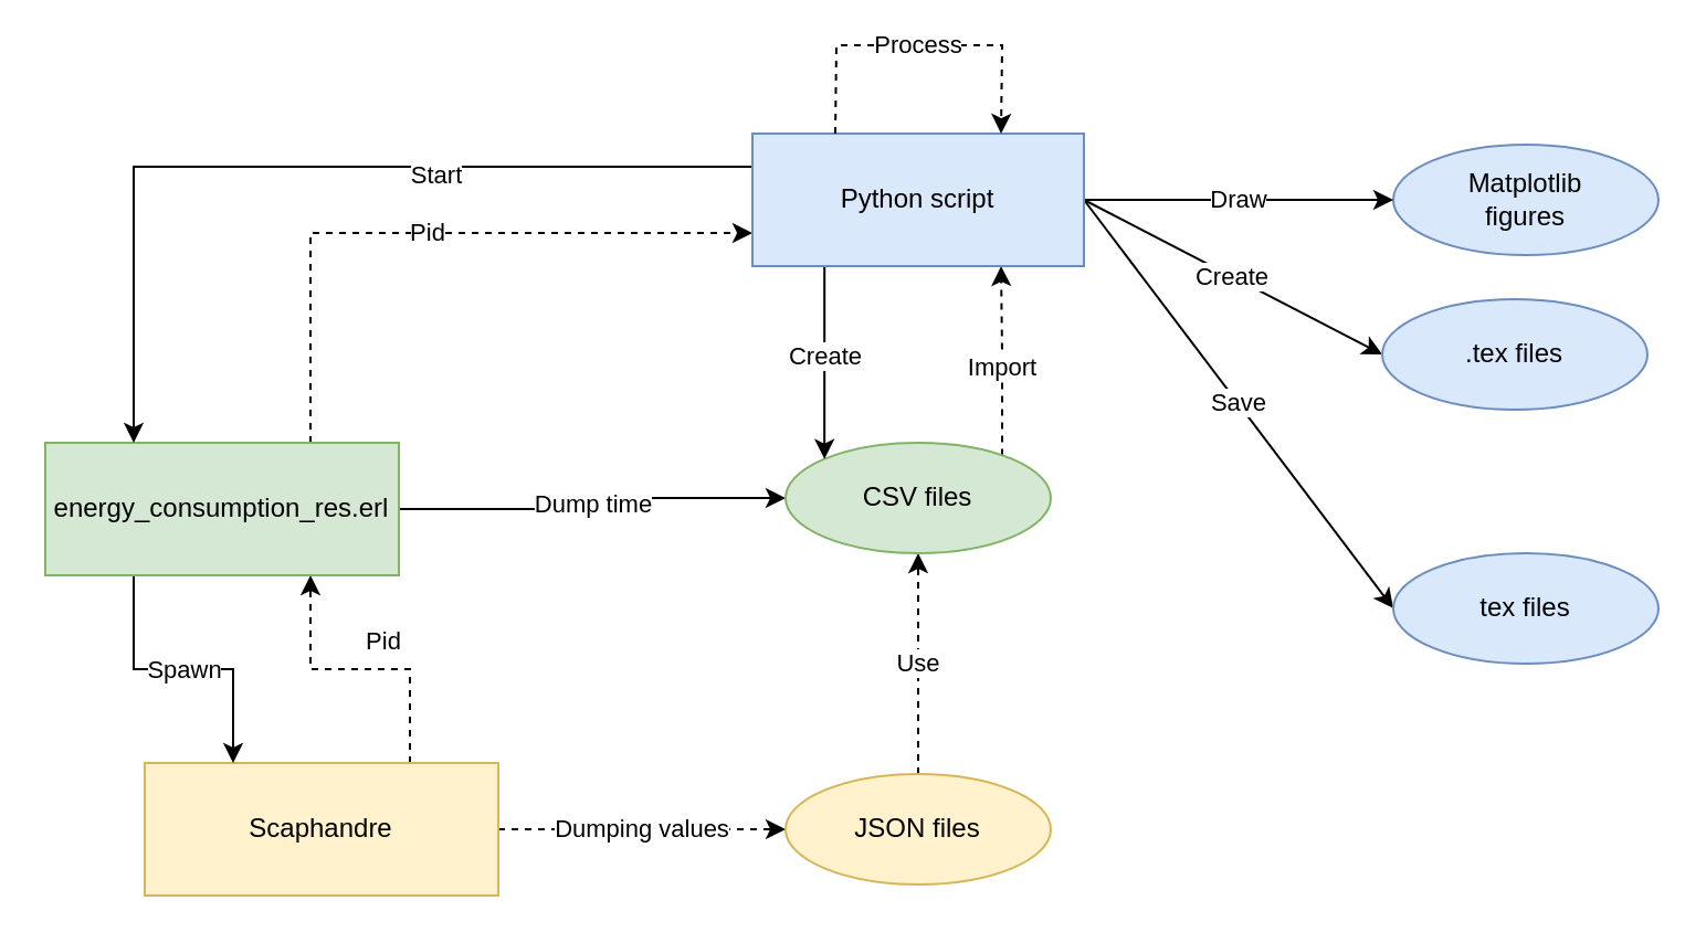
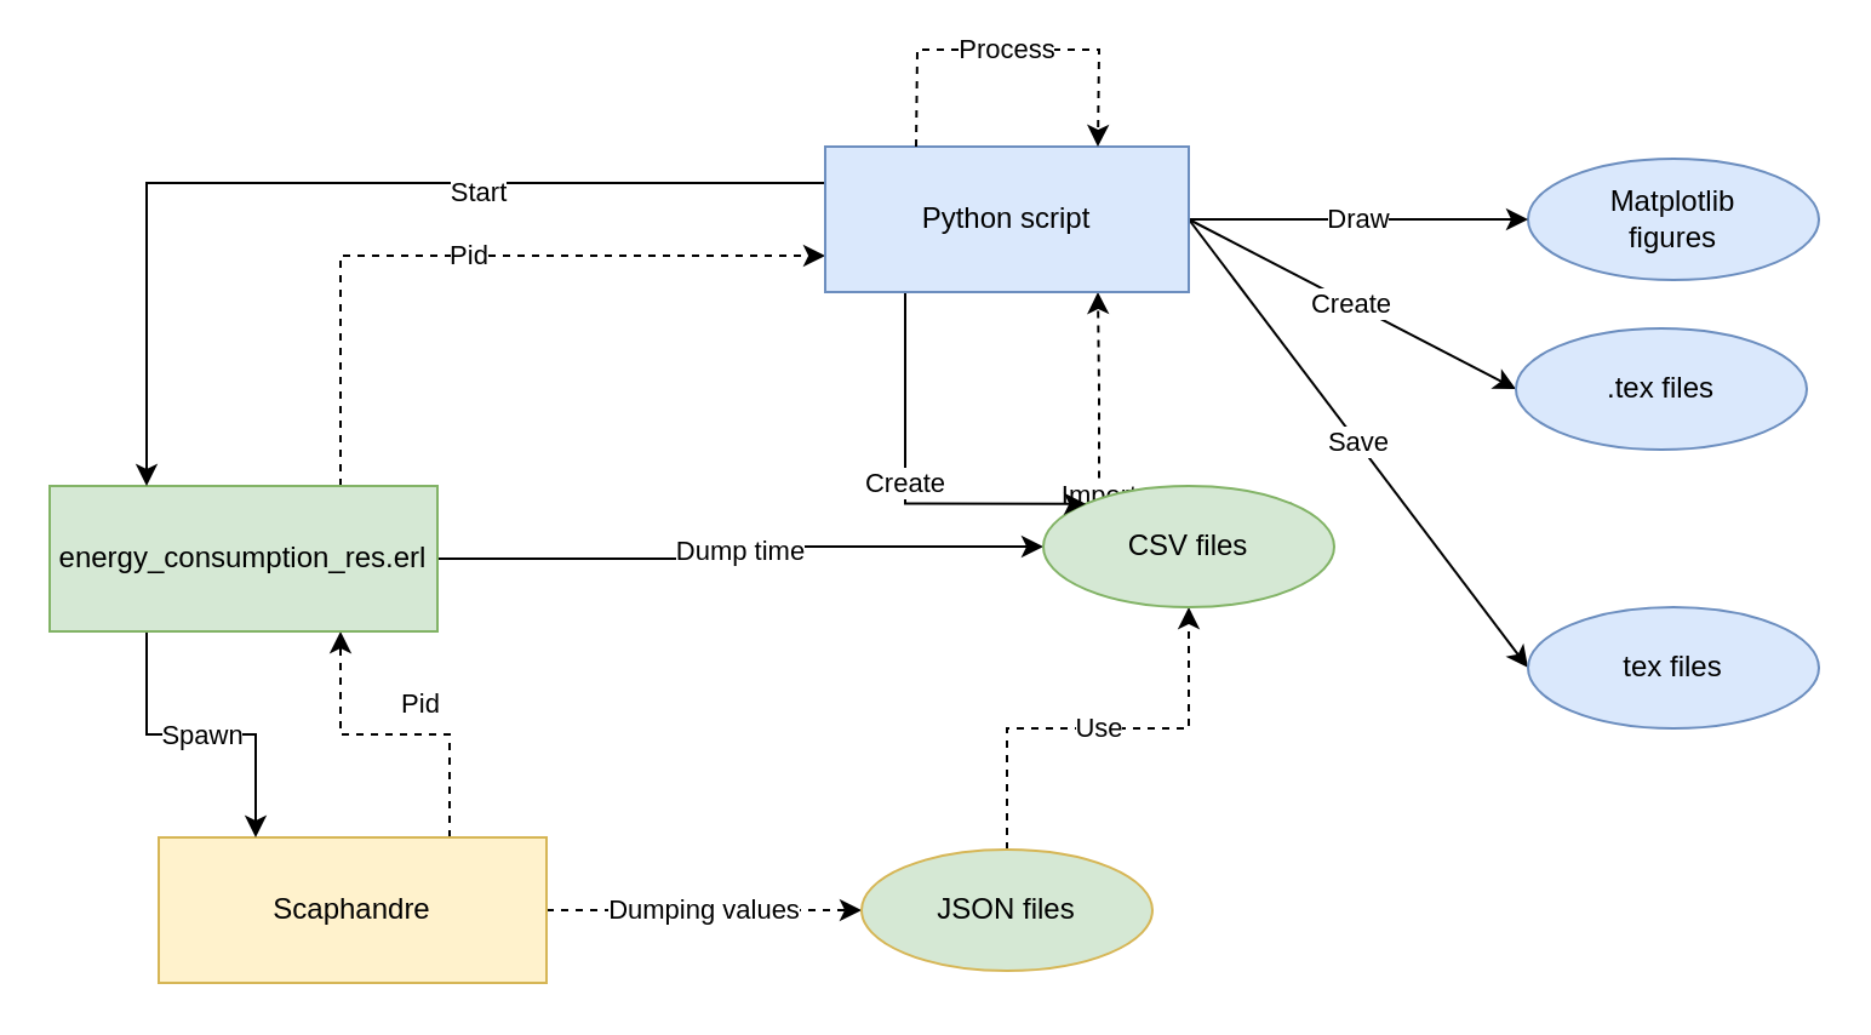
- <mxCell id="17" value="CSV files" style="ellipse;whiteSpace=wrap;html=1;fillColor=#d5e8d4;strokeColor=#82b366;" vertex="1" parent="1"><mxGeometry x="355" y="200" width="120" height="50" as="geometry" /></mxCell>
+ <mxCell id="17" value="CSV files" style="ellipse;whiteSpace=wrap;html=1;fillColor=#d5e8d4;strokeColor=#82b366;" vertex="1" parent="1"><mxGeometry x="430" y="200" width="120" height="50" as="geometry" /></mxCell>
- <mxCell id="14" value="JSON files" style="ellipse;whiteSpace=wrap;html=1;fillColor=#fff2cc;strokeColor=#d6b656;" vertex="1" parent="1"><mxGeometry x="355" y="350" width="120" height="50" as="geometry" /></mxCell>
+ <mxCell id="14" value="JSON files" style="ellipse;whiteSpace=wrap;html=1;fillColor=#d5e8d4;strokeColor=#d6b656;" vertex="1" parent="1"><mxGeometry x="355" y="350" width="120" height="50" as="geometry" /></mxCell>
